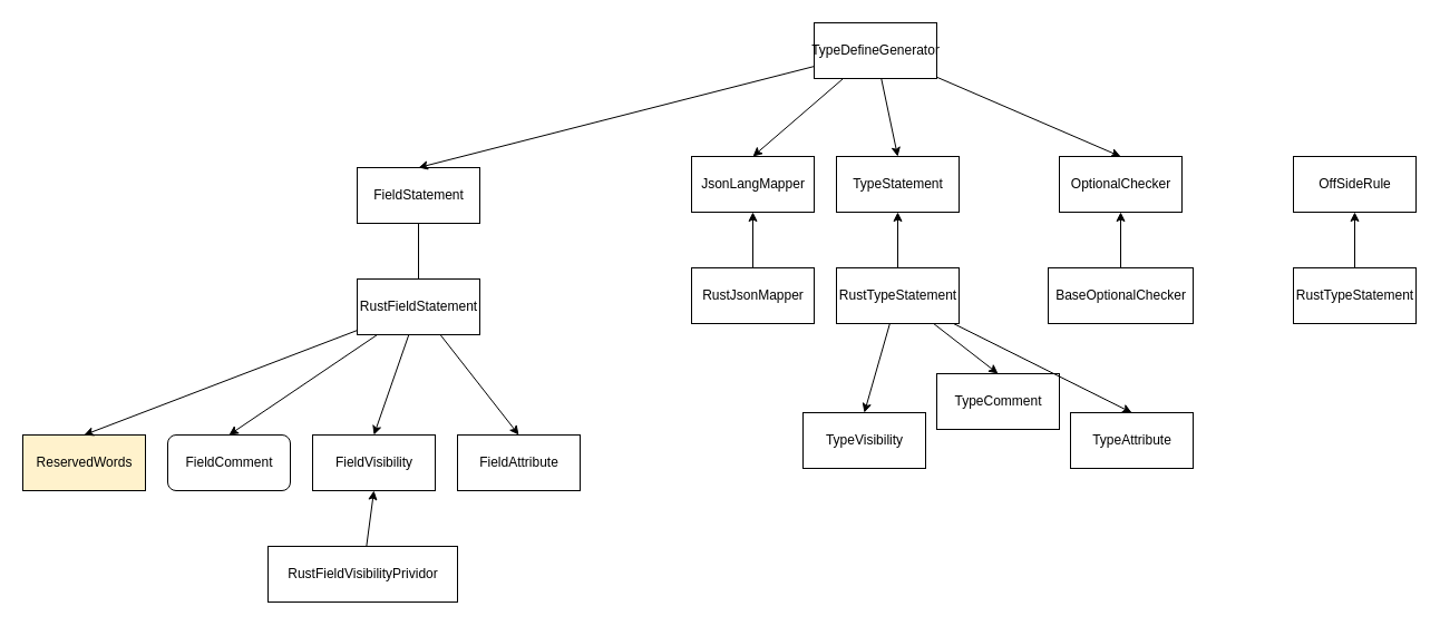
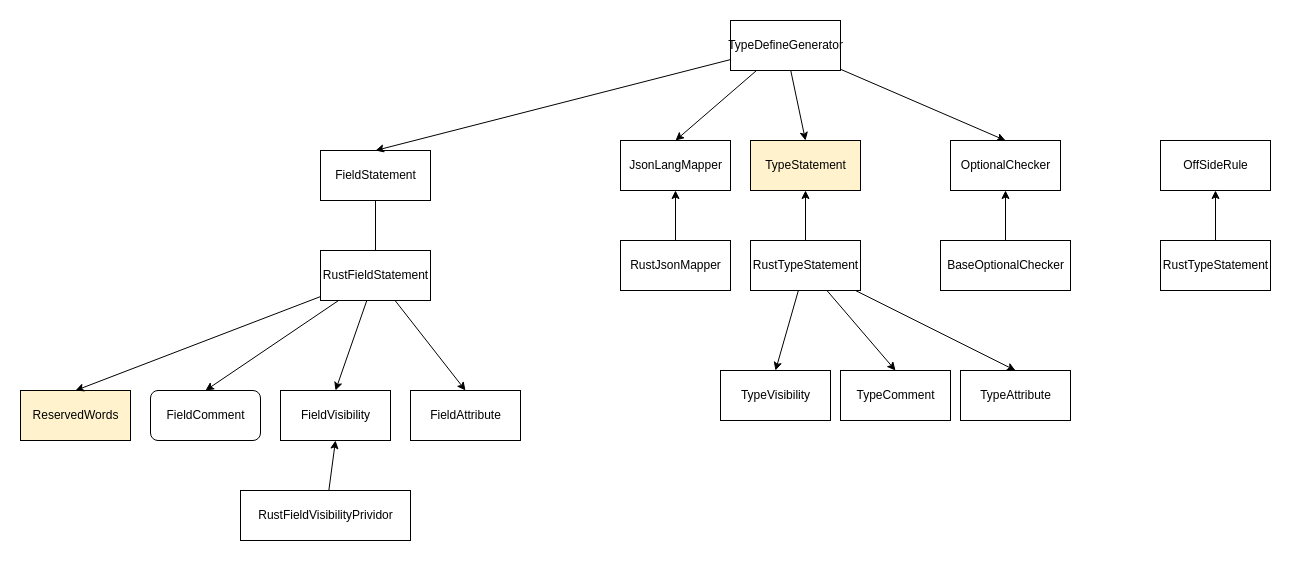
- <mxCell id="9" value="TypeStatement" style="html=1;" vertex="1" parent="1"><mxGeometry x="750" y="140" width="110" height="50" as="geometry" /></mxCell>
+ <mxCell id="9" value="TypeStatement" style="html=1;fillColor=#fff2cc;" vertex="1" parent="1"><mxGeometry x="750" y="140" width="110" height="50" as="geometry" /></mxCell>
- <mxCell id="11" value="TypeComment" style="html=1;" vertex="1" parent="1"><mxGeometry x="840" y="335" width="110" height="50" as="geometry" /></mxCell>
+ <mxCell id="11" value="TypeComment" style="html=1;" vertex="1" parent="1"><mxGeometry x="840" y="370" width="110" height="50" as="geometry" /></mxCell>
